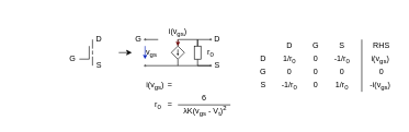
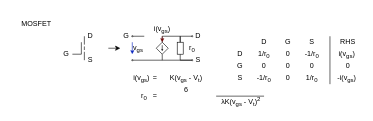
+ <mxCell id="6" value="MOSFET" style="text;html=1;align=center;verticalAlign=middle;whiteSpace=wrap;rounded=0;" parent="1" vertex="1"><mxGeometry width="80" height="40" as="geometry" x="20" y="20" /></mxCell>
+ <mxCell id="35" value="&lt;p&gt;&lt;span style=&quot;text-align: left;&quot;&gt;K(v&lt;/span&gt;&lt;sub style=&quot;text-align: left;&quot;&gt;gs&lt;/sub&gt;&lt;span style=&quot;text-align: left;&quot;&gt;&amp;nbsp;- V&lt;/span&gt;&lt;sub style=&quot;text-align: left;&quot;&gt;t&lt;/sub&gt;&lt;span style=&quot;text-align: left;&quot;&gt;)&lt;/span&gt;&lt;/p&gt;" style="text;html=1;align=center;verticalAlign=middle;whiteSpace=wrap;rounded=0;" parent="1" vertex="1"><mxGeometry x="270" y="120" width="80" height="20" as="geometry" /></mxCell>
- <mxCell id="36" value="&lt;p&gt;&lt;span style=&quot;text-align: left;&quot;&gt;&lt;font style=&quot;font-size: 12px;&quot; face=&quot;Helvetica&quot;&gt;&amp;nbsp;λK(v&lt;sub&gt;gs&lt;/sub&gt; - V&lt;sub&gt;t&lt;/sub&gt;)&lt;sup&gt;2&lt;/sup&gt;&lt;/font&gt;&lt;/span&gt;&lt;/p&gt;" style="text;html=1;align=center;verticalAlign=middle;whiteSpace=wrap;rounded=0;fontColor=default;" parent="1" vertex="1"><mxGeometry x="270" y="160" width="80" height="20" as="geometry" /></mxCell>
+ <mxCell id="36" value="&lt;p&gt;&lt;span style=&quot;text-align: left;&quot;&gt;&lt;font style=&quot;font-size: 12px;&quot; face=&quot;Helvetica&quot;&gt;&amp;nbsp;λK(v&lt;sub&gt;gs&lt;/sub&gt; - V&lt;sub&gt;t&lt;/sub&gt;)&lt;sup&gt;2&lt;/sup&gt;&lt;/font&gt;&lt;/span&gt;&lt;/p&gt;" style="text;html=1;align=center;verticalAlign=middle;whiteSpace=wrap;rounded=0;fontColor=default;" parent="1" vertex="1"><mxGeometry x="360" y="160" width="80" height="20" as="geometry" /></mxCell>
